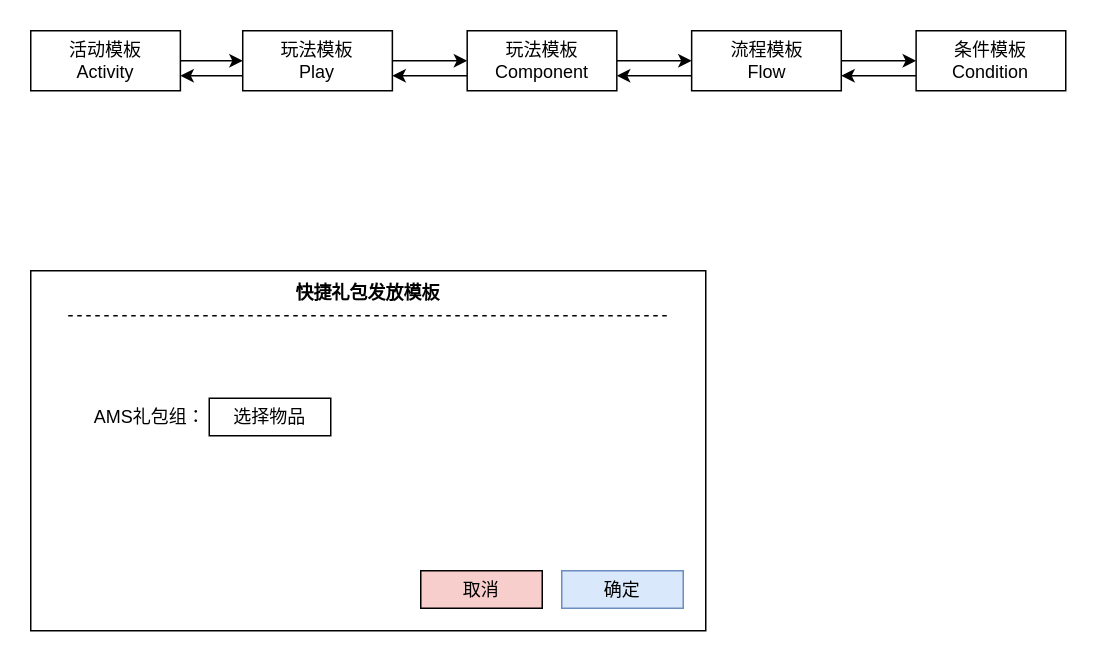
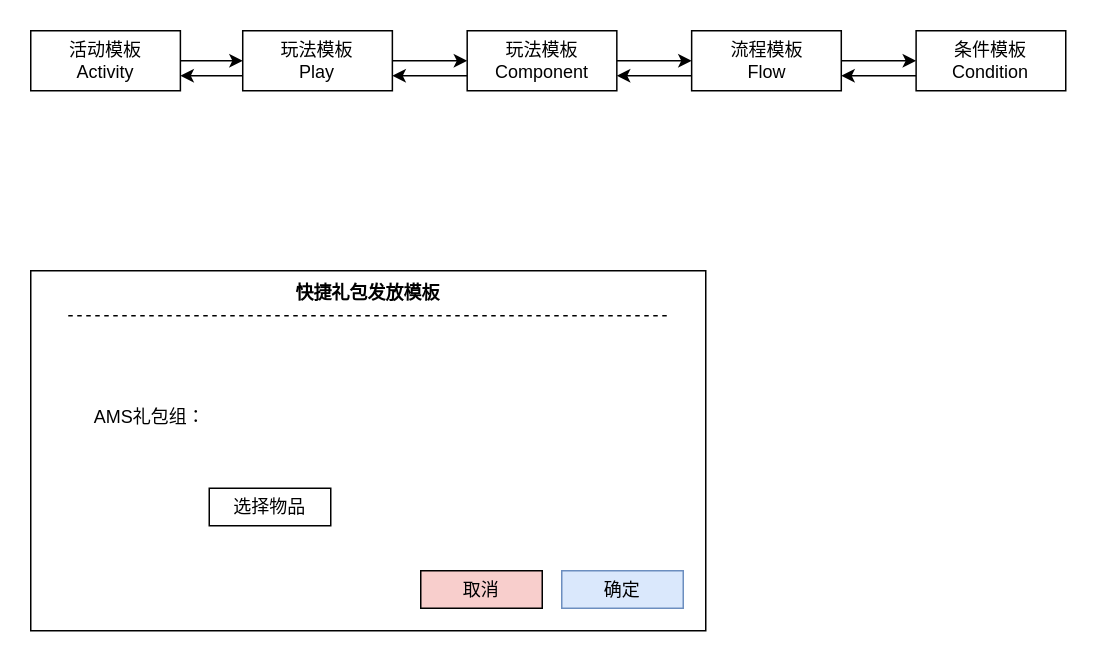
- <mxCell id="17" value="选择物品" style="rounded=0;whiteSpace=wrap;html=1;" vertex="1" parent="1"><mxGeometry x="139" y="265" width="81" height="25" as="geometry" /></mxCell>
+ <mxCell id="17" value="选择物品" style="rounded=0;whiteSpace=wrap;html=1;" vertex="1" parent="1"><mxGeometry x="139" y="325" width="81" height="25" as="geometry" /></mxCell>
